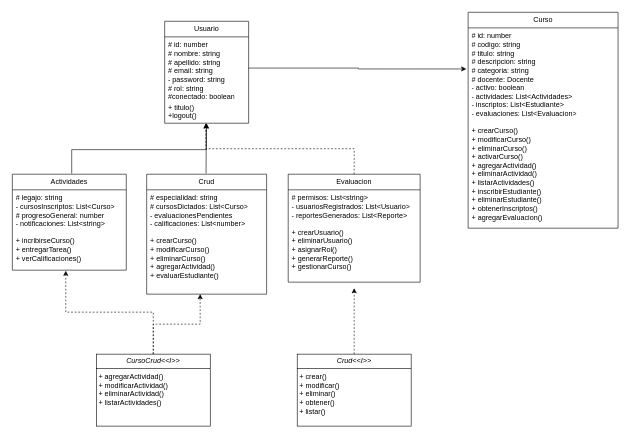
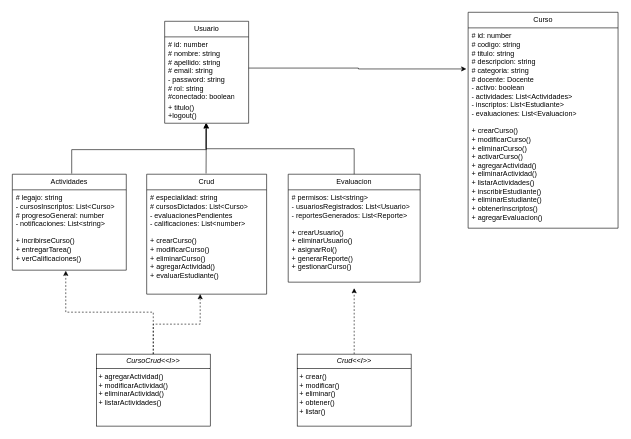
- <mxCell id="14" style="edgeStyle=orthogonalEdgeStyle;rounded=0;orthogonalLoop=1;jettySize=auto;html=1;entryX=0.491;entryY=1.003;entryDx=0;entryDy=0;entryPerimeter=0;dashed=1;" edge="1" parent="1" source="15" target="4"><mxGeometry relative="1" as="geometry"><mxPoint x="590" y="240" as="targetPoint" /></mxGeometry></mxCell>
+ <mxCell id="14" style="edgeStyle=orthogonalEdgeStyle;rounded=0;orthogonalLoop=1;jettySize=auto;html=1;entryX=0.491;entryY=1.003;entryDx=0;entryDy=0;entryPerimeter=0;" edge="1" parent="1" source="15" target="4"><mxGeometry relative="1" as="geometry"><mxPoint x="590" y="240" as="targetPoint" /></mxGeometry></mxCell>
